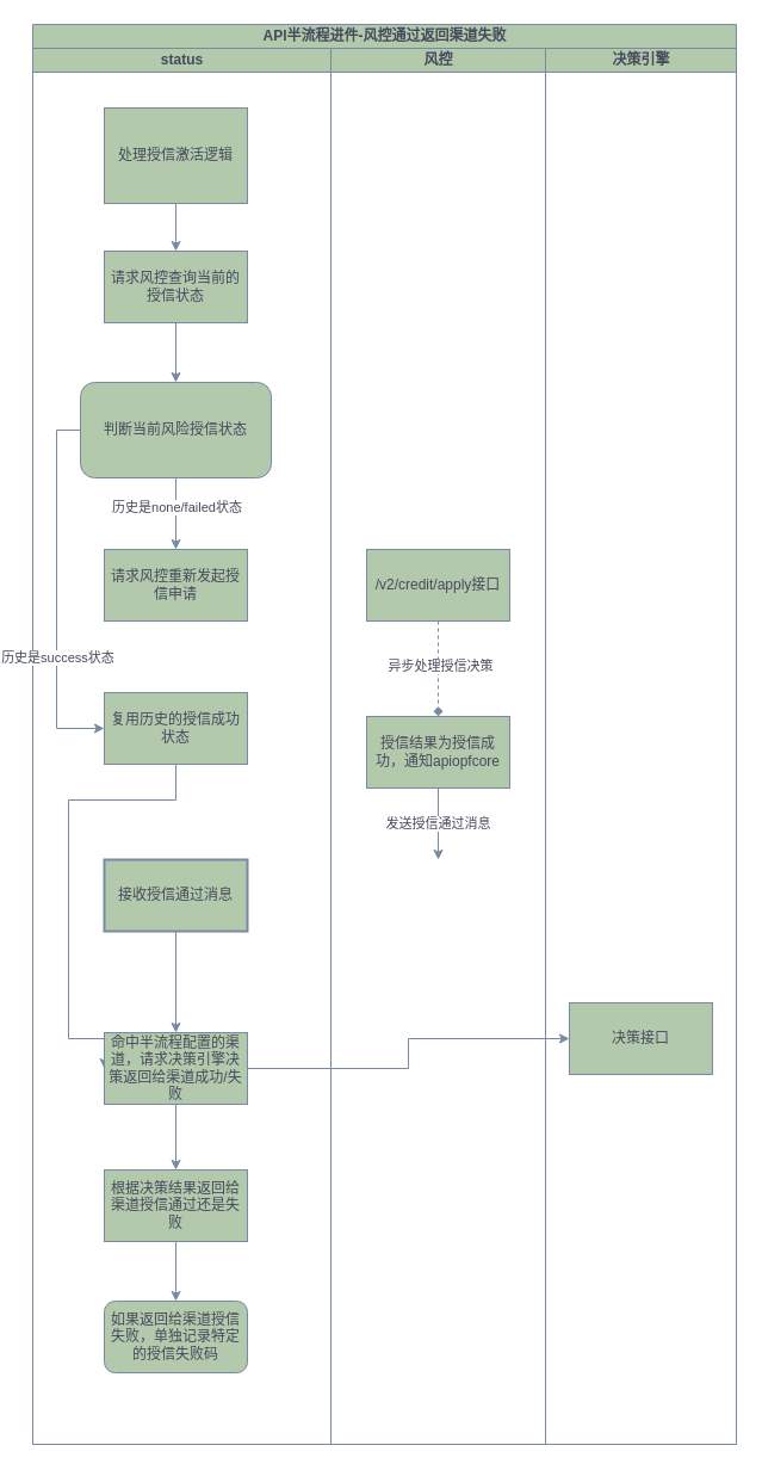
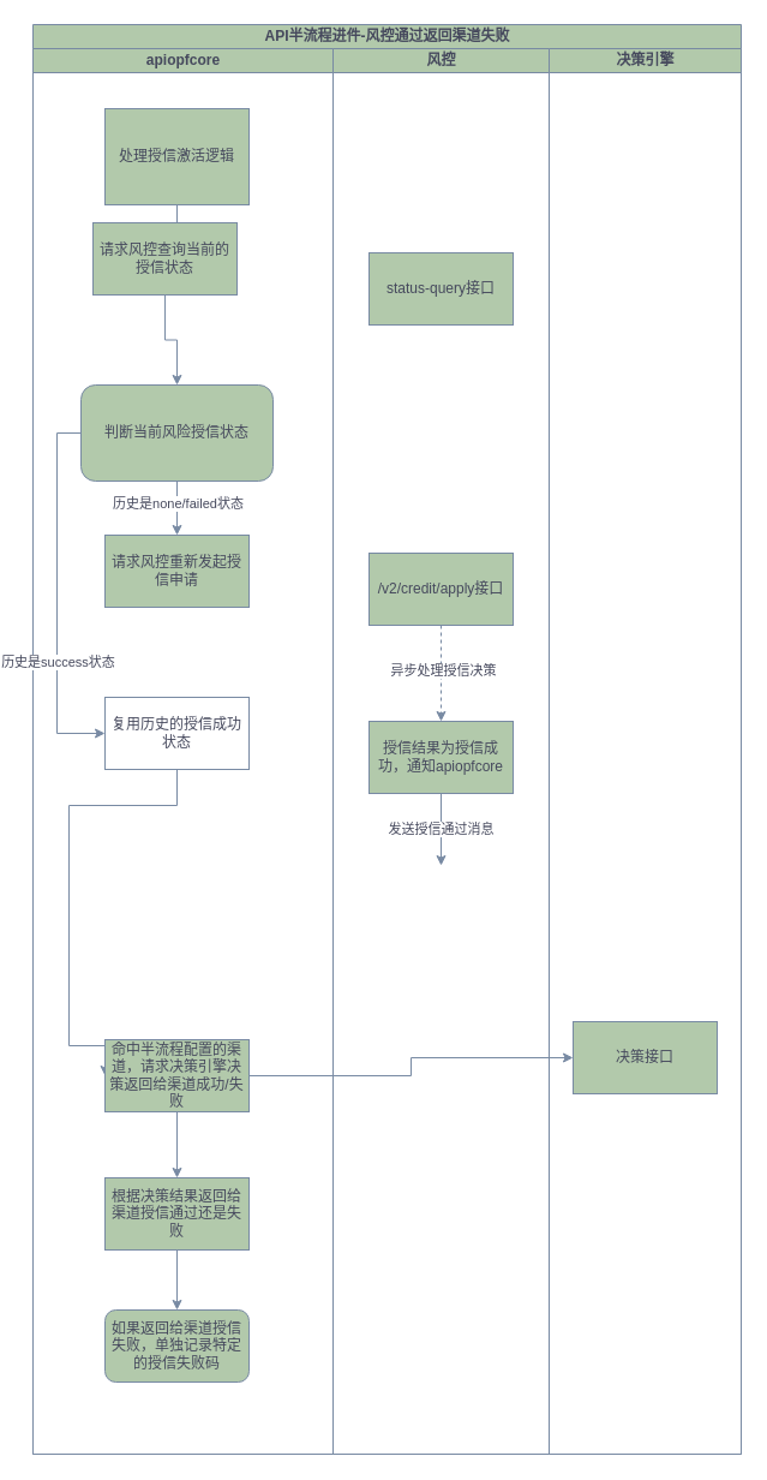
- <mxCell id="3" value="status" style="swimlane;startSize=20;html=1;labelBackgroundColor=none;fillColor=#B2C9AB;strokeColor=#788AA3;fontColor=#46495D;" vertex="1" parent="2"><mxGeometry y="20" width="250" height="1170" as="geometry" /></mxCell>
+ <mxCell id="3" value="apiopfcore" style="swimlane;startSize=20;html=1;labelBackgroundColor=none;fillColor=#B2C9AB;strokeColor=#788AA3;fontColor=#46495D;" vertex="1" parent="2"><mxGeometry y="20" width="250" height="1170" as="geometry" /></mxCell>
- <mxCell id="7" value="请求风控查询当前的授信状态" style="whiteSpace=wrap;html=1;fillColor=#B2C9AB;strokeColor=#788AA3;fontColor=#46495D;rounded=0;labelBackgroundColor=none;" vertex="1" parent="3"><mxGeometry x="60.0" y="170" width="120" height="60" as="geometry" /></mxCell>
+ <mxCell id="7" value="请求风控查询当前的授信状态" style="whiteSpace=wrap;html=1;fillColor=#B2C9AB;strokeColor=#788AA3;fontColor=#46495D;rounded=0;labelBackgroundColor=none;" vertex="1" parent="3"><mxGeometry x="50" y="145" width="120" height="60" as="geometry" /></mxCell>
+ <mxCell id="24" value="status-query接口" style="whiteSpace=wrap;html=1;fillColor=#B2C9AB;strokeColor=#788AA3;fontColor=#46495D;rounded=0;labelBackgroundColor=none;" vertex="1" parent="23"><mxGeometry x="30.0" y="170" width="120" height="60" as="geometry" /></mxCell>
- <mxCell id="13" value="请求风控重新发起授信申请" style="whiteSpace=wrap;html=1;fillColor=#B2C9AB;strokeColor=#788AA3;fontColor=#46495D;rounded=0;labelBackgroundColor=none;" vertex="1" parent="3"><mxGeometry x="60" y="420" width="120" height="60" as="geometry" /></mxCell>
+ <mxCell id="13" value="请求风控重新发起授信申请" style="whiteSpace=wrap;html=1;fillColor=#B2C9AB;strokeColor=#788AA3;fontColor=#46495D;rounded=0;labelBackgroundColor=none;" vertex="1" parent="3"><mxGeometry x="60" y="405" width="120" height="60" as="geometry" /></mxCell>
- <mxCell id="25" value="" style="edgeStyle=orthogonalEdgeStyle;rounded=0;orthogonalLoop=1;jettySize=auto;html=1;strokeColor=#788AA3;fontColor=#46495D;fillColor=#B2C9AB;dashed=1;endArrow=diamond;" edge="1" parent="23" source="27" target="29"><mxGeometry relative="1" as="geometry" /></mxCell>
+ <mxCell id="25" value="" style="edgeStyle=orthogonalEdgeStyle;rounded=0;orthogonalLoop=1;jettySize=auto;html=1;strokeColor=#788AA3;fontColor=#46495D;fillColor=#B2C9AB;dashed=1;" edge="1" parent="23" source="27" target="29"><mxGeometry relative="1" as="geometry" /></mxCell>
- <mxCell id="15" value="复用历史的授信成功状态" style="whiteSpace=wrap;html=1;fillColor=#B2C9AB;strokeColor=#788AA3;fontColor=#46495D;rounded=0;labelBackgroundColor=none;" vertex="1" parent="3"><mxGeometry x="60" y="540" width="120" height="60" as="geometry" /></mxCell>
+ <mxCell id="15" value="复用历史的授信成功状态" style="whiteSpace=wrap;html=1;fillColor=#ffffff;strokeColor=#788AA3;fontColor=#46495D;rounded=0;labelBackgroundColor=none;" vertex="1" parent="3"><mxGeometry x="60" y="540" width="120" height="60" as="geometry" /></mxCell>
- <mxCell id="17" value="接收授信通过消息" style="whiteSpace=wrap;html=1;fillColor=#B2C9AB;strokeColor=#788AA3;fontColor=#46495D;strokeWidth=2;" vertex="1" parent="3"><mxGeometry x="60" y="680" width="120" height="60" as="geometry" /></mxCell>
- <mxCell id="16" style="edgeStyle=orthogonalEdgeStyle;rounded=0;orthogonalLoop=1;jettySize=auto;html=1;entryX=0.5;entryY=0;entryDx=0;entryDy=0;strokeColor=#788AA3;fontColor=#46495D;fillColor=#B2C9AB;" edge="1" parent="3" source="17" target="19"><mxGeometry relative="1" as="geometry" /></mxCell>
- <mxCell id="31" value="决策接口" style="whiteSpace=wrap;html=1;fillColor=#B2C9AB;strokeColor=#788AA3;fontColor=#46495D;rounded=0;labelBackgroundColor=none;" vertex="1" parent="30"><mxGeometry x="20" y="800" width="120" height="60" as="geometry" /></mxCell>
+ <mxCell id="31" value="决策接口" style="whiteSpace=wrap;html=1;fillColor=#B2C9AB;strokeColor=#788AA3;fontColor=#46495D;rounded=0;labelBackgroundColor=none;" vertex="1" parent="30"><mxGeometry x="20" y="810" width="120" height="60" as="geometry" /></mxCell>
